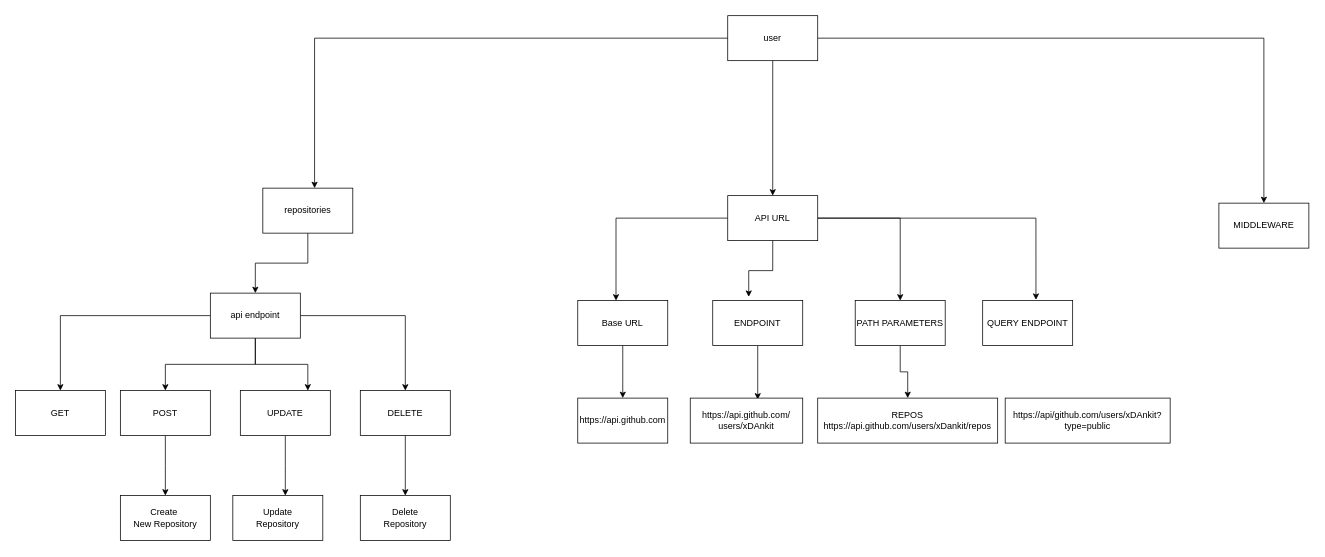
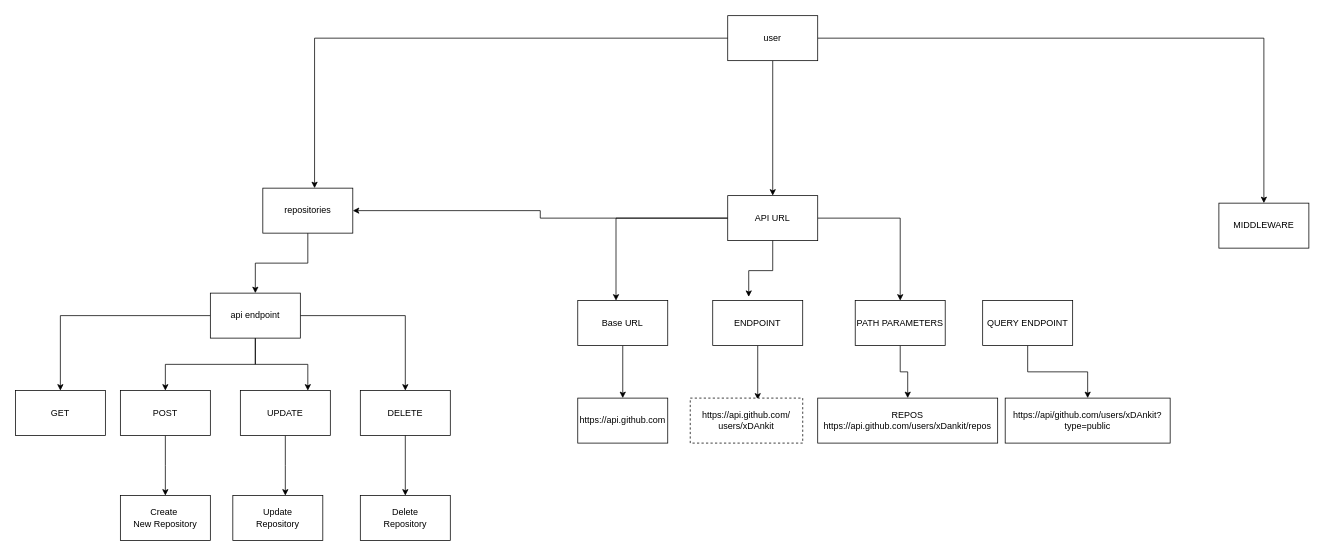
- <mxCell id="40" style="edgeStyle=orthogonalEdgeStyle;rounded=0;orthogonalLoop=1;jettySize=auto;html=1;entryX=0.592;entryY=-0.017;entryDx=0;entryDy=0;entryPerimeter=0;" parent="1" source="9" target="38" edge="1"><mxGeometry relative="1" as="geometry" /></mxCell>
+ <mxCell id="40" style="edgeStyle=orthogonalEdgeStyle;rounded=0;orthogonalLoop=1;jettySize=auto;html=1;" parent="1" source="9" target="6" edge="1"><mxGeometry relative="1" as="geometry" /></mxCell>
+ <mxCell id="37" value="" style="edgeStyle=orthogonalEdgeStyle;rounded=0;orthogonalLoop=1;jettySize=auto;html=1;" parent="1" source="38" target="39" edge="1"><mxGeometry relative="1" as="geometry" /></mxCell>
- <mxCell id="31" value="https://api.github.com/&lt;div&gt;users/xDAnkit&lt;/div&gt;" style="rounded=0;whiteSpace=wrap;html=1;" parent="1" vertex="1"><mxGeometry x="920" y="530" width="150" height="60" as="geometry" /></mxCell>
+ <mxCell id="31" value="https://api.github.com/&lt;div&gt;users/xDAnkit&lt;/div&gt;" style="rounded=0;whiteSpace=wrap;html=1;dashed=1;" parent="1" vertex="1"><mxGeometry x="920" y="530" width="150" height="60" as="geometry" /></mxCell>
